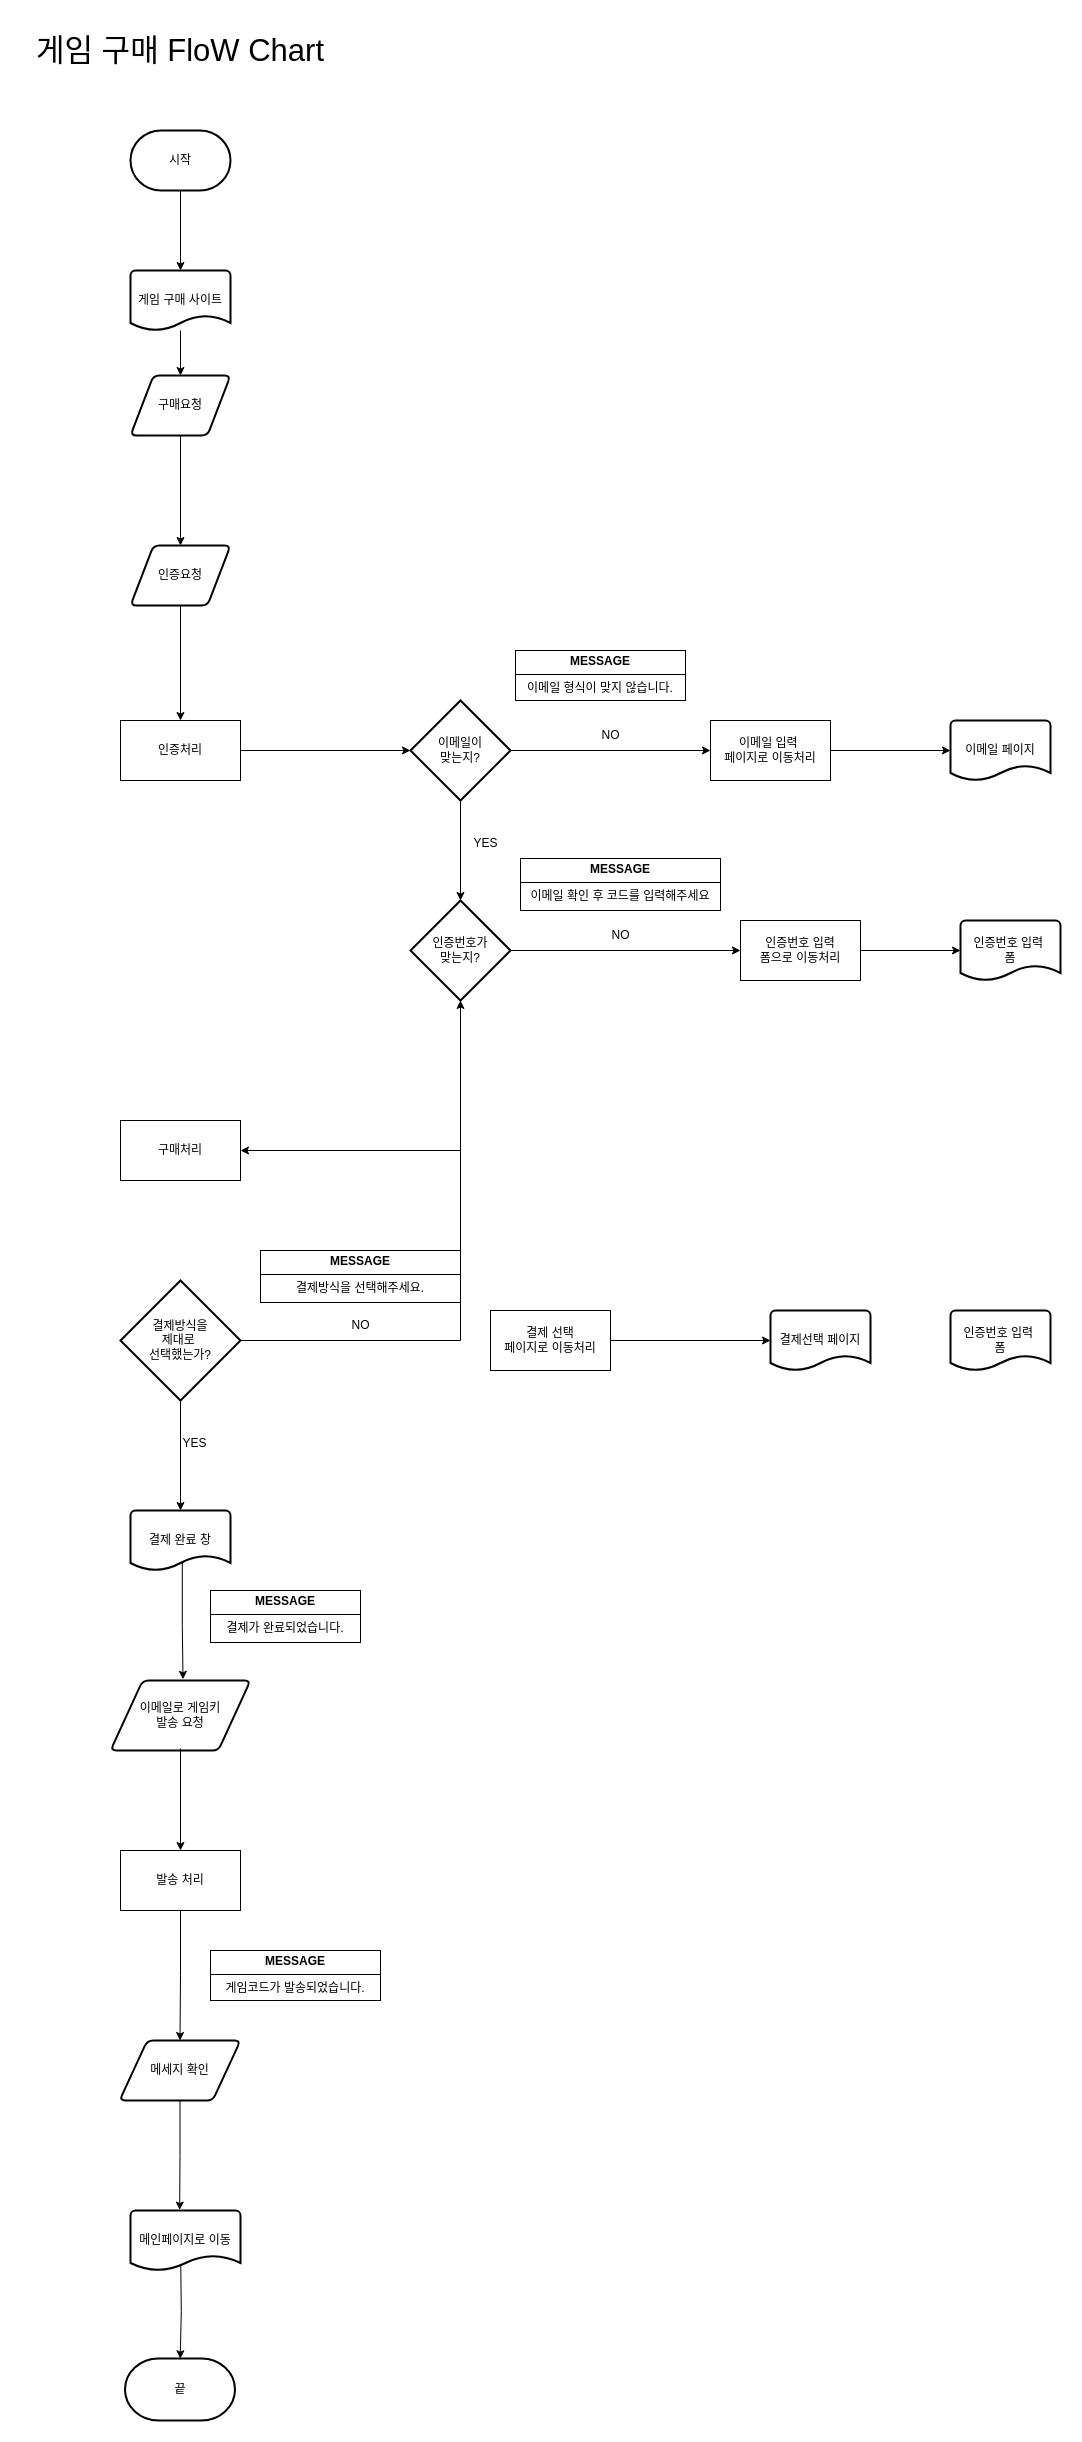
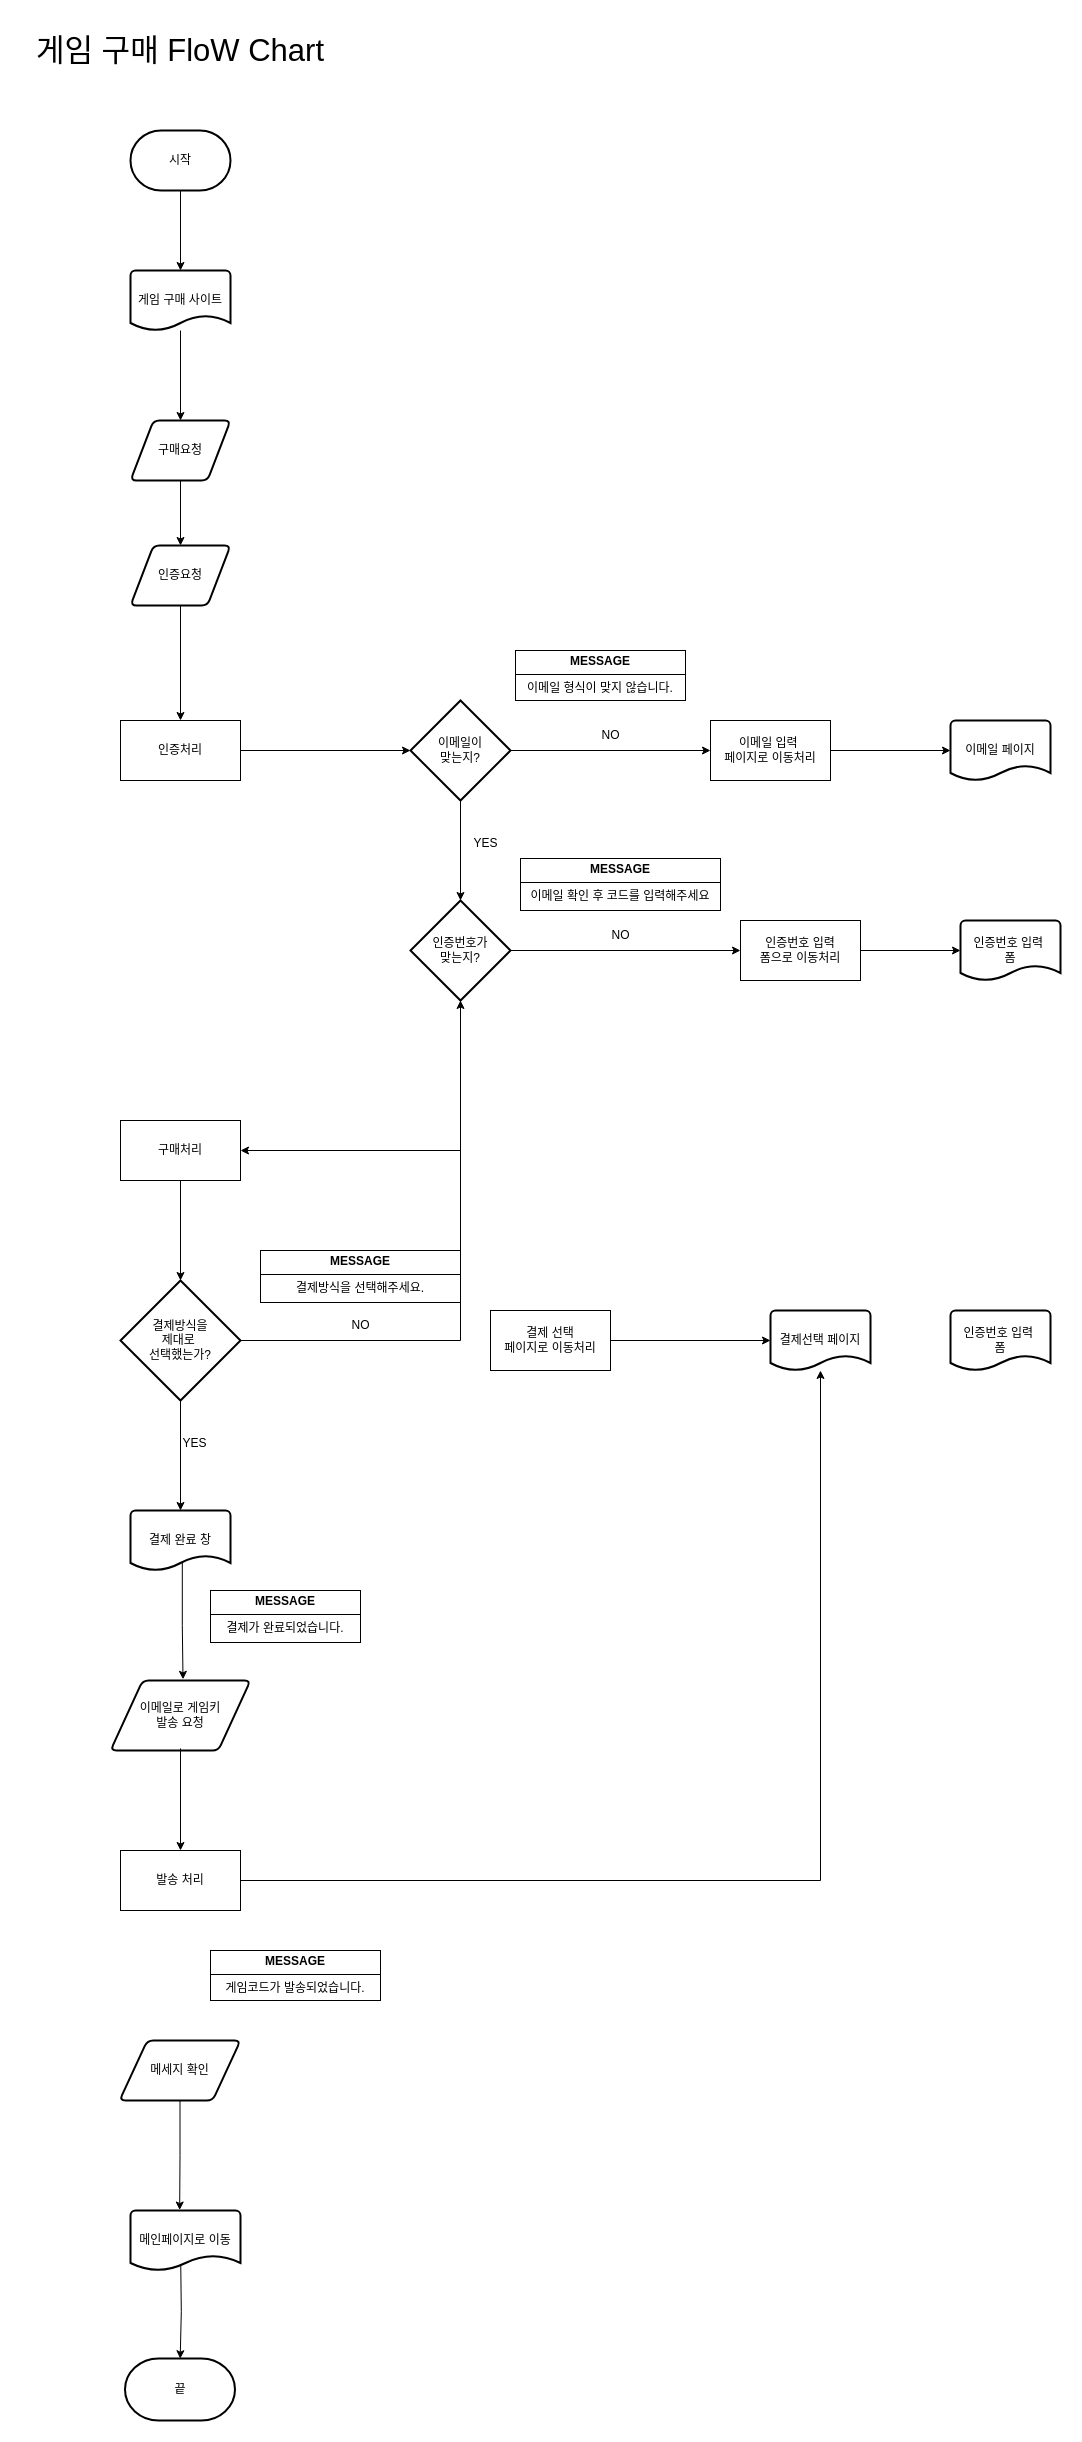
- <mxCell id="12" value="구매요청" style="shape=parallelogram;html=1;strokeWidth=2;perimeter=parallelogramPerimeter;whiteSpace=wrap;rounded=1;arcSize=12;size=0.23;" parent="1" vertex="1"><mxGeometry x="130" y="375" width="100" height="60" as="geometry" /></mxCell>
+ <mxCell id="12" value="구매요청" style="shape=parallelogram;html=1;strokeWidth=2;perimeter=parallelogramPerimeter;whiteSpace=wrap;rounded=1;arcSize=12;size=0.23;" parent="1" vertex="1"><mxGeometry x="130" y="420" width="100" height="60" as="geometry" /></mxCell>
+ <mxCell id="33" style="edgeStyle=orthogonalEdgeStyle;rounded=0;orthogonalLoop=1;jettySize=auto;html=1;entryX=0.5;entryY=0;entryDx=0;entryDy=0;entryPerimeter=0;" parent="1" source="8" target="32" edge="1"><mxGeometry relative="1" as="geometry" /></mxCell>
- <mxCell id="47" style="edgeStyle=orthogonalEdgeStyle;rounded=0;orthogonalLoop=1;jettySize=auto;html=1;entryX=0.5;entryY=0;entryDx=0;entryDy=0;" parent="1" source="48" target="50" edge="1"><mxGeometry relative="1" as="geometry" /></mxCell>
+ <mxCell id="47" style="edgeStyle=orthogonalEdgeStyle;rounded=0;orthogonalLoop=1;jettySize=auto;html=1;" parent="1" source="48" target="40" edge="1"><mxGeometry relative="1" as="geometry" /></mxCell>
